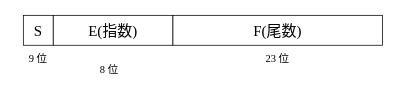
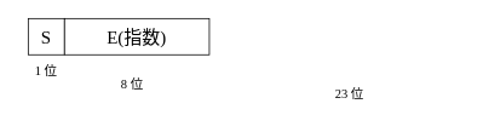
- <mxCell id="4" value="F(&lt;font face=&quot;思源黑体&quot;&gt;尾数&lt;/font&gt;)" style="rounded=0;whiteSpace=wrap;html=1;fontSize=20;fontFamily=JetBrains Mono;" parent="1" vertex="1"><mxGeometry x="230" y="20" width="280" height="40" as="geometry" /></mxCell>
- <mxCell id="5" value="&lt;font style=&quot;font-size: 14px;&quot;&gt;9 位&lt;/font&gt;" style="text;html=1;strokeColor=none;fillColor=none;align=center;verticalAlign=middle;whiteSpace=wrap;rounded=0;fontSize=20;fontFamily=思源黑体;" parent="1" vertex="1"><mxGeometry x="20" y="60" width="60" height="30" as="geometry" /></mxCell>
+ <mxCell id="5" value="&lt;font style=&quot;font-size: 14px;&quot;&gt;1 位&lt;/font&gt;" style="text;html=1;strokeColor=none;fillColor=none;align=center;verticalAlign=middle;whiteSpace=wrap;rounded=0;fontSize=20;fontFamily=思源黑体;" parent="1" vertex="1"><mxGeometry x="20" y="60" width="60" height="30" as="geometry" /></mxCell>
- <mxCell id="7" value="&lt;font style=&quot;font-size: 14px;&quot;&gt;23 位&lt;/font&gt;" style="text;html=1;strokeColor=none;fillColor=none;align=center;verticalAlign=middle;whiteSpace=wrap;rounded=0;fontSize=20;fontFamily=思源黑体;" parent="1" vertex="1"><mxGeometry x="340" y="60" width="60" height="30" as="geometry" /></mxCell>
+ <mxCell id="7" value="&lt;font style=&quot;font-size: 14px;&quot;&gt;23 位&lt;/font&gt;" style="text;html=1;strokeColor=none;fillColor=none;align=center;verticalAlign=middle;whiteSpace=wrap;rounded=0;fontSize=20;fontFamily=思源黑体;" parent="1" vertex="1"><mxGeometry x="355" y="85" width="60" height="30" as="geometry" /></mxCell>
